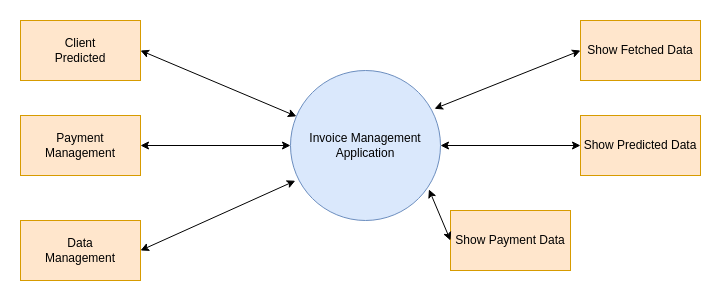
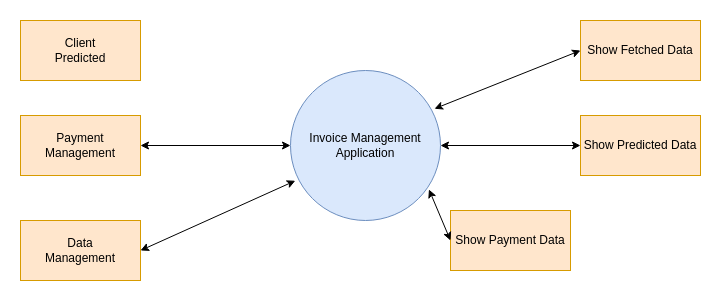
- <mxCell id="9" value="" style="endArrow=classic;startArrow=classic;html=1;rounded=0;exitX=1;exitY=0.5;exitDx=0;exitDy=0;" edge="1" parent="1" source="7" target="2"><mxGeometry width="50" height="50" relative="1" as="geometry"><mxPoint x="200" y="100" as="sourcePoint" /><mxPoint x="250" y="50" as="targetPoint" /></mxGeometry></mxCell>
